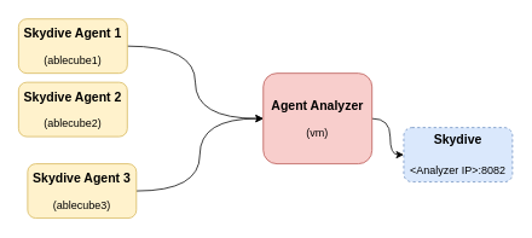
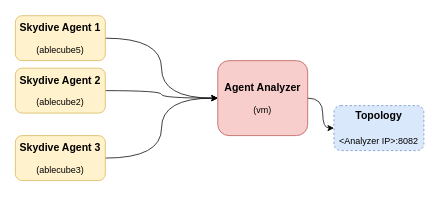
- <mxCell id="3" value="&lt;font style=&quot;font-size: 14px&quot;&gt;&lt;b&gt;Skydive Agent 1&lt;/b&gt;&lt;/font&gt;&lt;br&gt;&lt;br&gt;(ablecube1)" style="rounded=1;whiteSpace=wrap;html=1;fillColor=#fff2cc;strokeColor=#d6b656;" parent="1" vertex="1"><mxGeometry x="20" y="20" width="120" height="60" as="geometry" /></mxCell>
+ <mxCell id="3" value="&lt;font style=&quot;font-size: 14px&quot;&gt;&lt;b&gt;Skydive Agent 1&lt;/b&gt;&lt;/font&gt;&lt;br&gt;&lt;br&gt;(ablecube5)" style="rounded=1;whiteSpace=wrap;html=1;fillColor=#fff2cc;strokeColor=#d6b656;" parent="1" vertex="1"><mxGeometry x="20" y="20" width="120" height="60" as="geometry" /></mxCell>
+ <mxCell id="4" style="edgeStyle=orthogonalEdgeStyle;orthogonalLoop=1;jettySize=auto;html=1;exitX=1;exitY=0.5;exitDx=0;exitDy=0;entryX=0;entryY=0.5;entryDx=0;entryDy=0;curved=1;" parent="1" source="5" target="9" edge="1"><mxGeometry relative="1" as="geometry" /></mxCell>
- <mxCell id="10" value="&lt;font style=&quot;font-size: 14px&quot;&gt;&lt;b&gt;Skydive&lt;br&gt;&lt;br&gt;&lt;/b&gt;&lt;span style=&quot;font-size: 12px&quot;&gt;&amp;lt;Analyzer IP&amp;gt;:8082&lt;/span&gt;&lt;b&gt;&lt;br&gt;&lt;/b&gt;&lt;/font&gt;" style="rounded=1;whiteSpace=wrap;html=1;fillColor=#dae8fc;strokeColor=#6c8ebf;dashed=1;" parent="1" vertex="1"><mxGeometry x="445" y="140" width="120" height="60" as="geometry" /></mxCell>
+ <mxCell id="10" value="&lt;font style=&quot;font-size: 14px&quot;&gt;&lt;b&gt;Topology&lt;br&gt;&lt;br&gt;&lt;/b&gt;&lt;span style=&quot;font-size: 12px&quot;&gt;&amp;lt;Analyzer IP&amp;gt;:8082&lt;/span&gt;&lt;b&gt;&lt;br&gt;&lt;/b&gt;&lt;/font&gt;" style="rounded=1;whiteSpace=wrap;html=1;fillColor=#dae8fc;strokeColor=#6c8ebf;dashed=1;" parent="1" vertex="1"><mxGeometry x="445" y="140" width="120" height="60" as="geometry" /></mxCell>
- <mxCell id="7" value="&lt;font style=&quot;font-size: 14px&quot;&gt;&lt;b&gt;Skydive Agent 3&lt;/b&gt;&lt;/font&gt;&lt;br&gt;&lt;br&gt;(ablecube3)" style="rounded=1;whiteSpace=wrap;html=1;fillColor=#fff2cc;strokeColor=#d6b656;" parent="1" vertex="1"><mxGeometry x="30" y="180" width="120" height="60" as="geometry" /></mxCell>
+ <mxCell id="7" value="&lt;font style=&quot;font-size: 14px&quot;&gt;&lt;b&gt;Skydive Agent 3&lt;/b&gt;&lt;/font&gt;&lt;br&gt;&lt;br&gt;(ablecube3)" style="rounded=1;whiteSpace=wrap;html=1;fillColor=#fff2cc;strokeColor=#d6b656;" parent="1" vertex="1"><mxGeometry x="20" y="180" width="120" height="60" as="geometry" /></mxCell>
